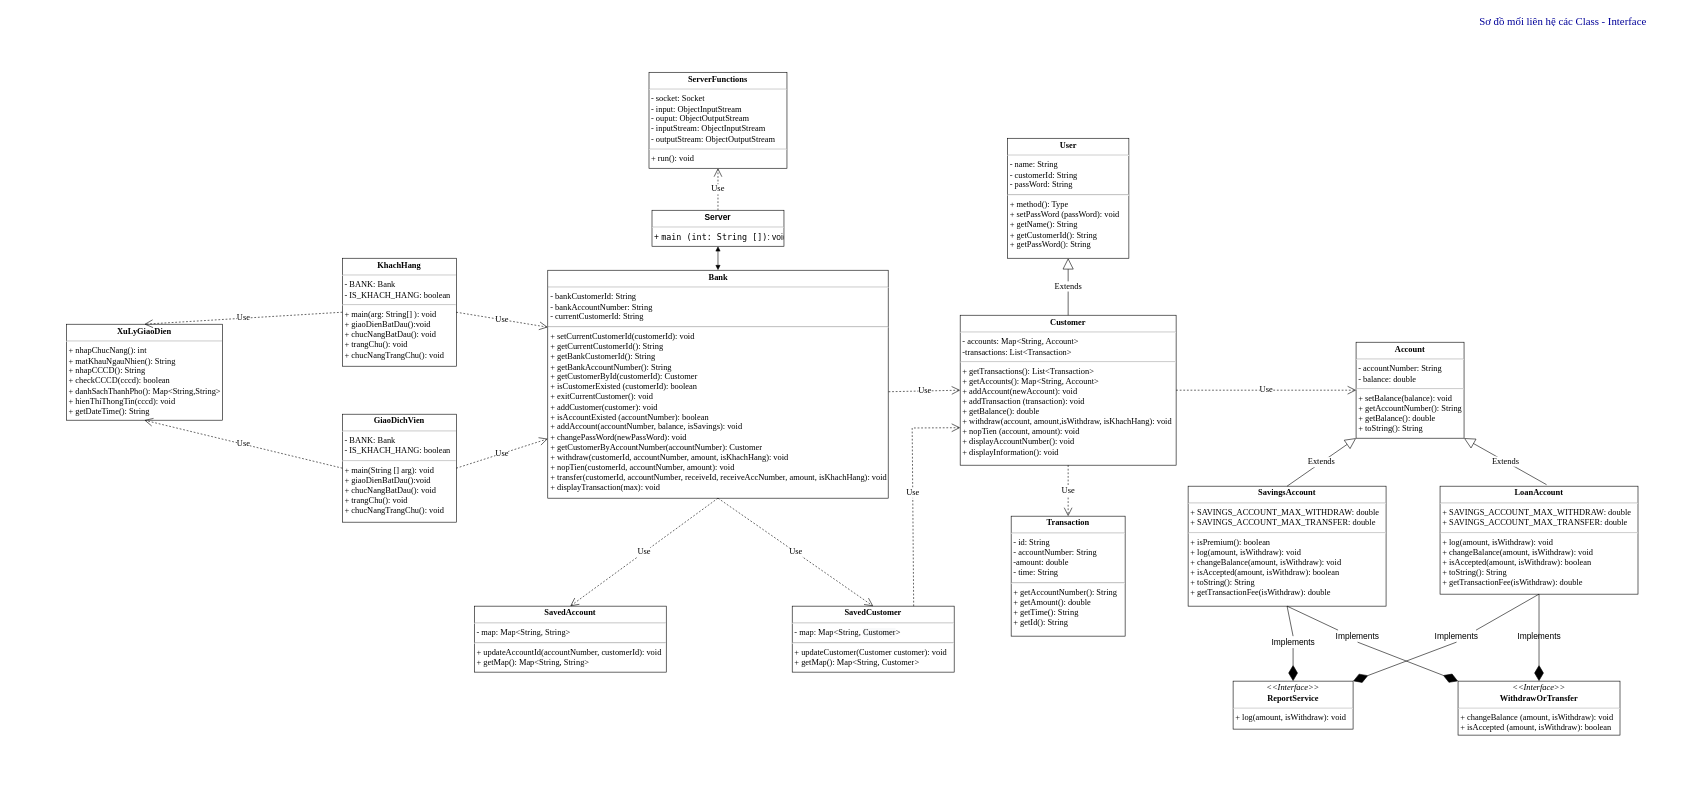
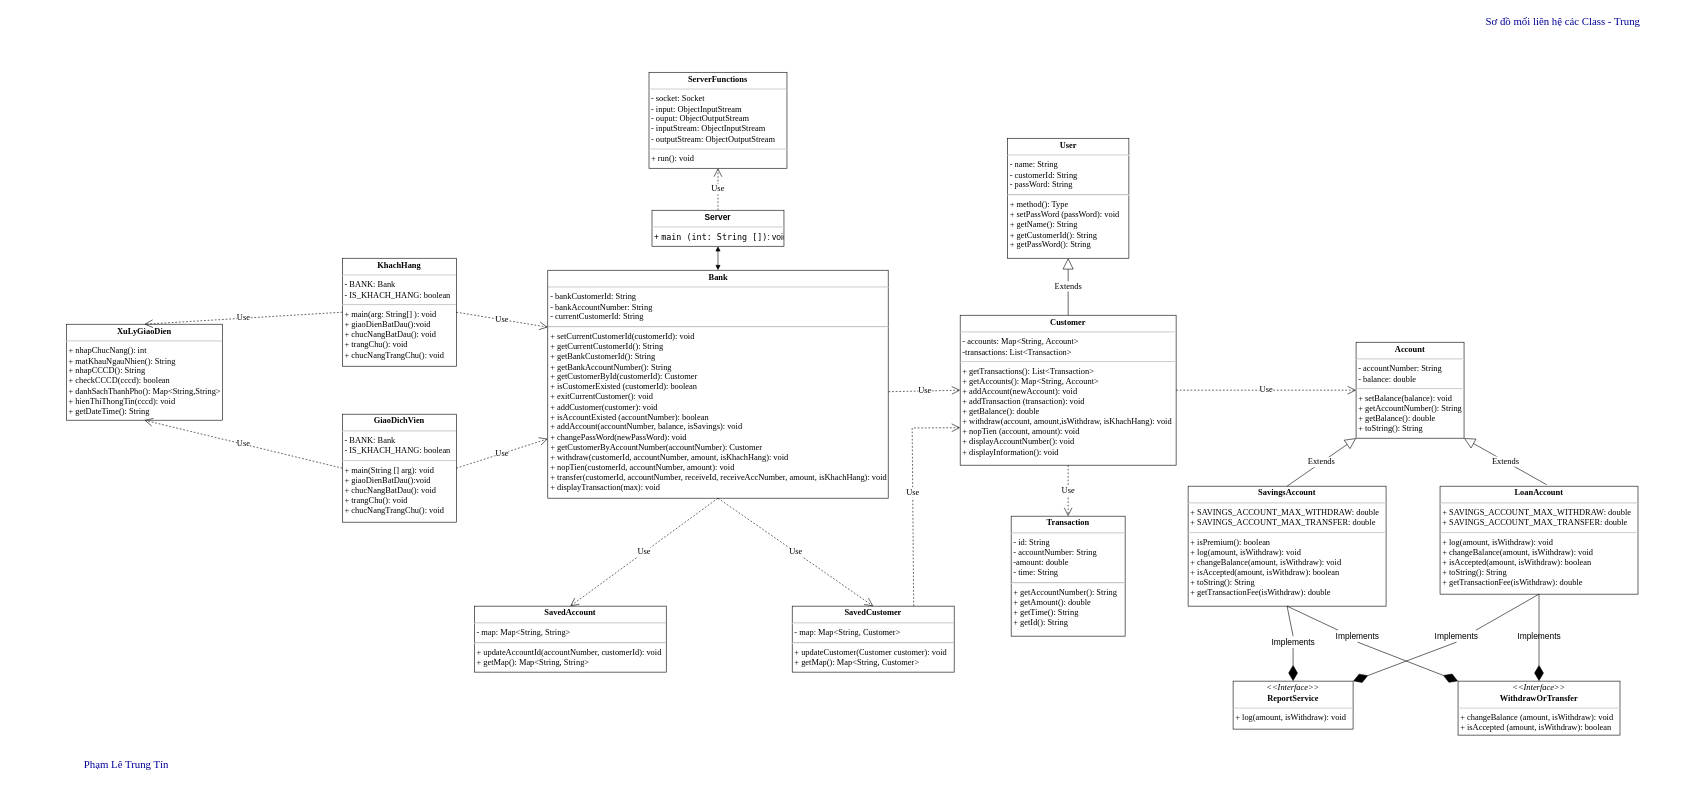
- <mxCell id="17" value="&lt;font style=&quot;font-size: 18px;&quot;&gt;Sơ đồ mối liên hệ các Class - Interface&lt;/font&gt;" style="text;html=1;strokeColor=none;fillColor=none;align=center;verticalAlign=middle;whiteSpace=wrap;rounded=0;fontFamily=Times New Roman;fontSize=18;fontColor=#000099;" parent="1" vertex="1"><mxGeometry x="2410" y="20" width="390" height="30" as="geometry" /></mxCell>
+ <mxCell id="17" value="&lt;font style=&quot;font-size: 18px;&quot;&gt;Sơ đồ mối liên hệ các Class - Trung&lt;/font&gt;" style="text;html=1;strokeColor=none;fillColor=none;align=center;verticalAlign=middle;whiteSpace=wrap;rounded=0;fontFamily=Times New Roman;fontSize=18;fontColor=#000099;" parent="1" vertex="1"><mxGeometry x="2410" y="20" width="390" height="30" as="geometry" /></mxCell>
+ <mxCell id="18" value="&lt;font style=&quot;font-size: 18px;&quot;&gt;Phạm Lê Trung Tín&lt;/font&gt;" style="text;html=1;strokeColor=none;fillColor=none;align=center;verticalAlign=middle;whiteSpace=wrap;rounded=0;fontFamily=Times New Roman;fontSize=18;fontColor=#000099;" parent="1" vertex="1"><mxGeometry x="20" y="1260" width="380" height="30" as="geometry" /></mxCell>
